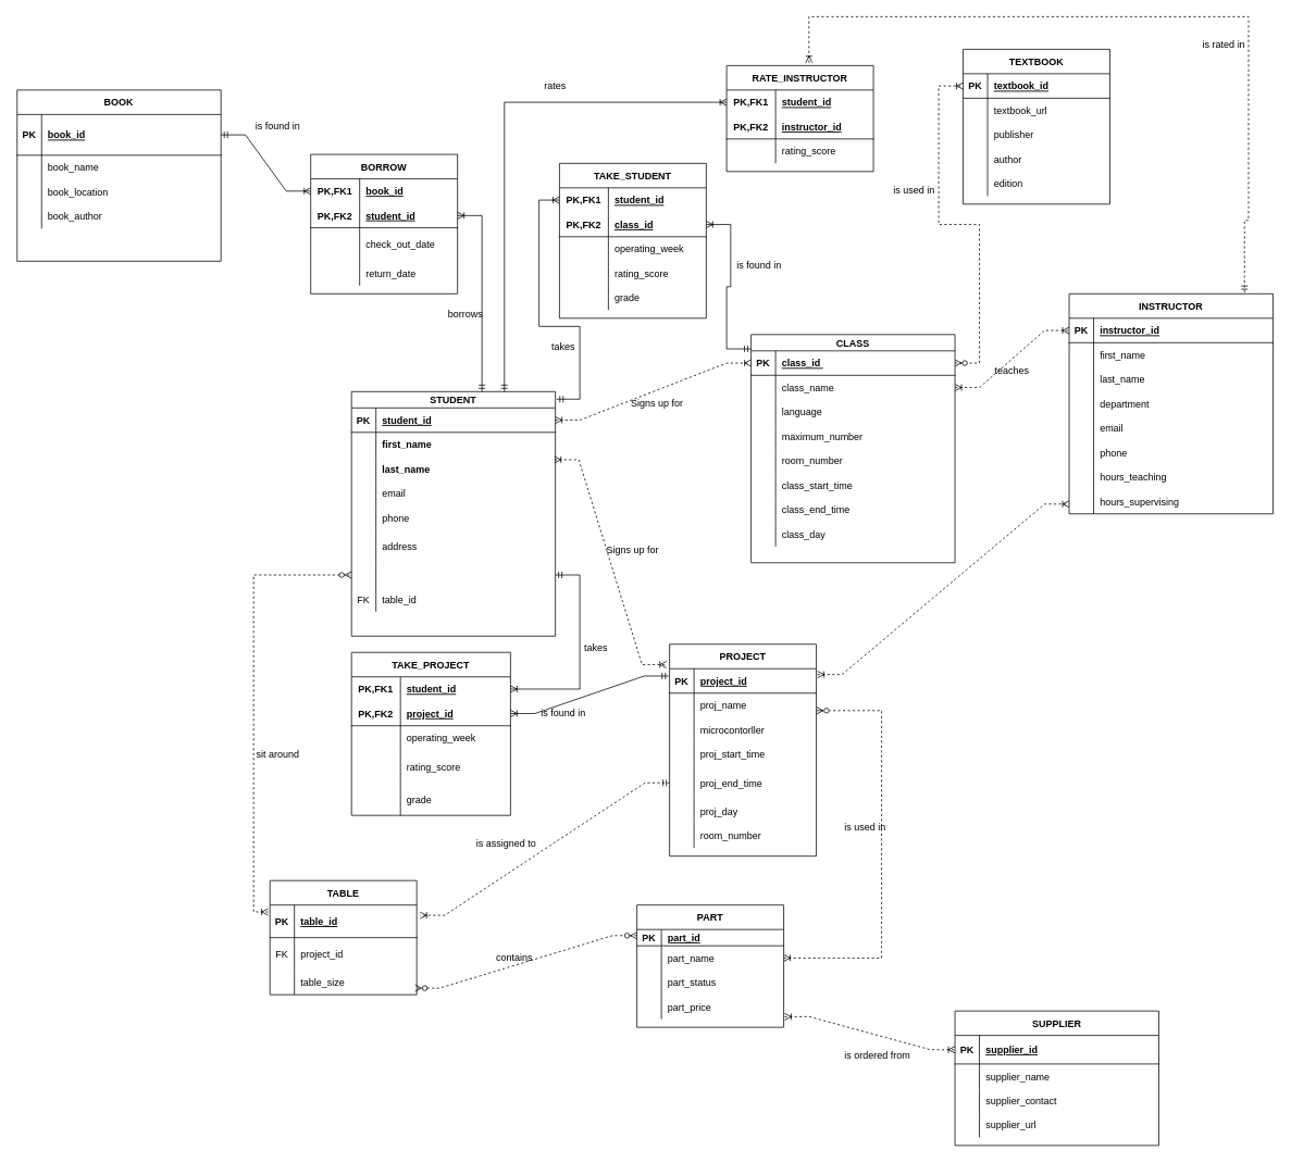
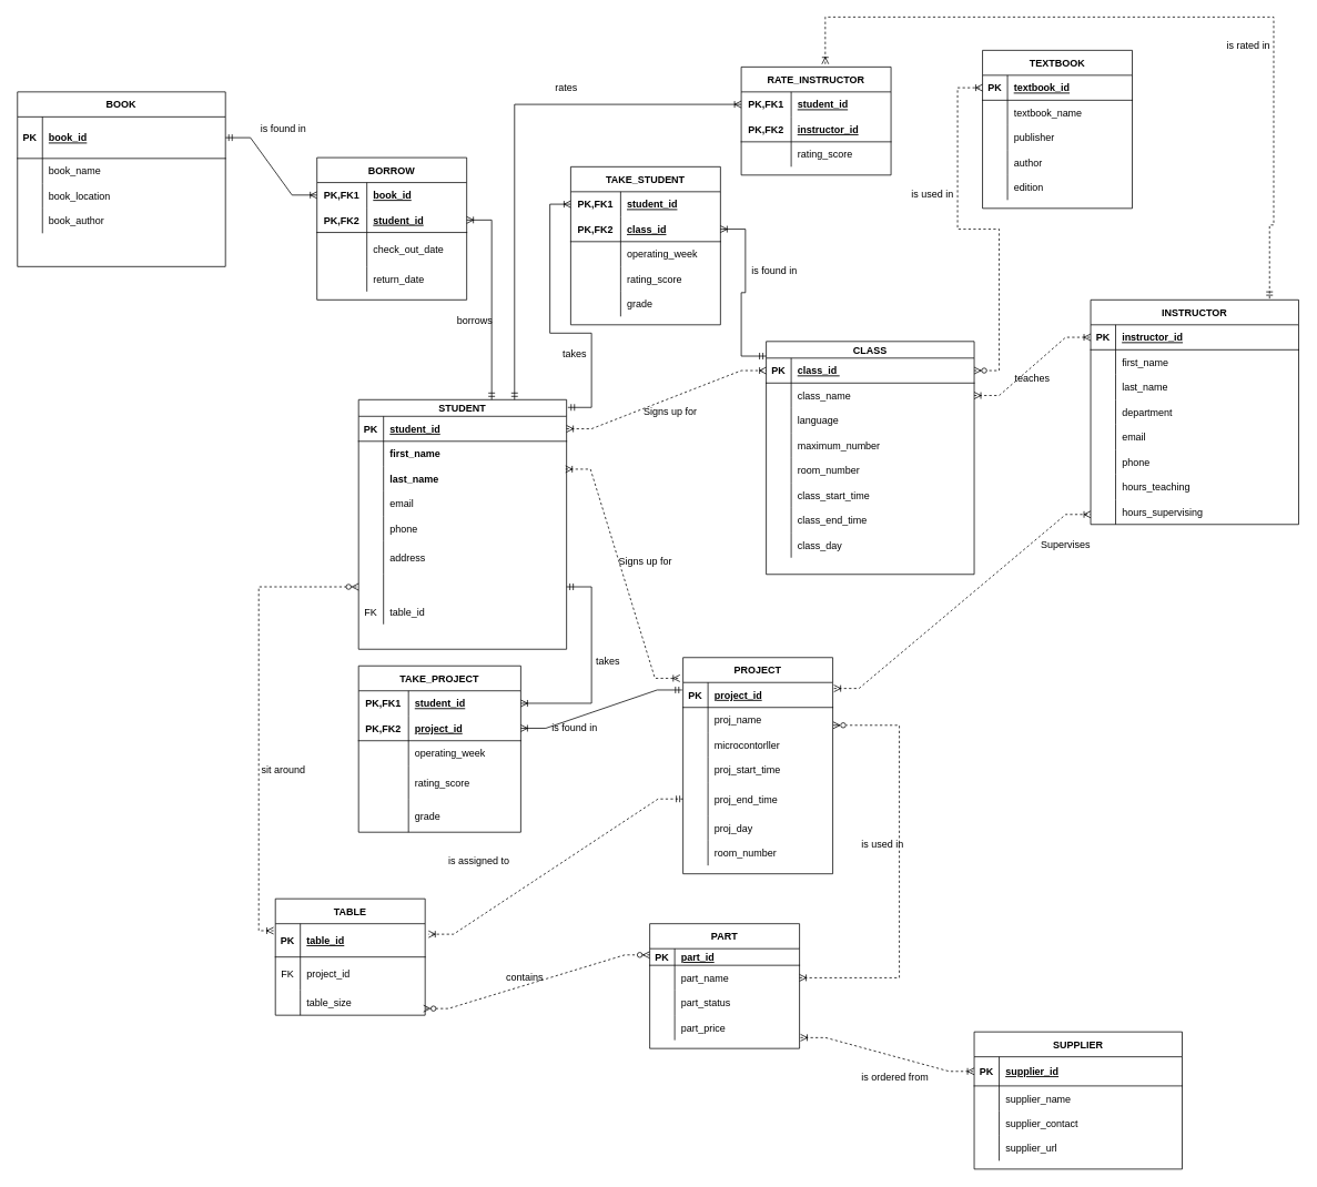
- <mxCell id="119" value="textbook_url" style="shape=partialRectangle;connectable=0;fillColor=none;top=0;left=0;bottom=0;right=0;align=left;spacingLeft=6;overflow=hidden;" parent="117" vertex="1"><mxGeometry x="30" width="150" height="30" as="geometry"><mxRectangle width="150" height="30" as="alternateBounds" /></mxGeometry></mxCell>
+ <mxCell id="119" value="textbook_name" style="shape=partialRectangle;connectable=0;fillColor=none;top=0;left=0;bottom=0;right=0;align=left;spacingLeft=6;overflow=hidden;" parent="117" vertex="1"><mxGeometry x="30" width="150" height="30" as="geometry"><mxRectangle width="150" height="30" as="alternateBounds" /></mxGeometry></mxCell>
+ <mxCell id="243" value="Supervises" style="text;html=1;strokeColor=none;fillColor=none;align=center;verticalAlign=middle;whiteSpace=wrap;rounded=0;" parent="1" vertex="1"><mxGeometry x="1240" y="640" width="80" height="30" as="geometry" /></mxCell>
- <mxCell id="210" value="is assigned to" style="text;html=1;strokeColor=none;fillColor=none;align=center;verticalAlign=middle;whiteSpace=wrap;rounded=0;" parent="1" vertex="1"><mxGeometry x="550" y="1020" width="140" height="30" as="geometry" /></mxCell>
+ <mxCell id="210" value="is assigned to" style="text;html=1;strokeColor=none;fillColor=none;align=center;verticalAlign=middle;whiteSpace=wrap;rounded=0;" parent="1" vertex="1"><mxGeometry x="505" y="1020" width="140" height="30" as="geometry" /></mxCell>
